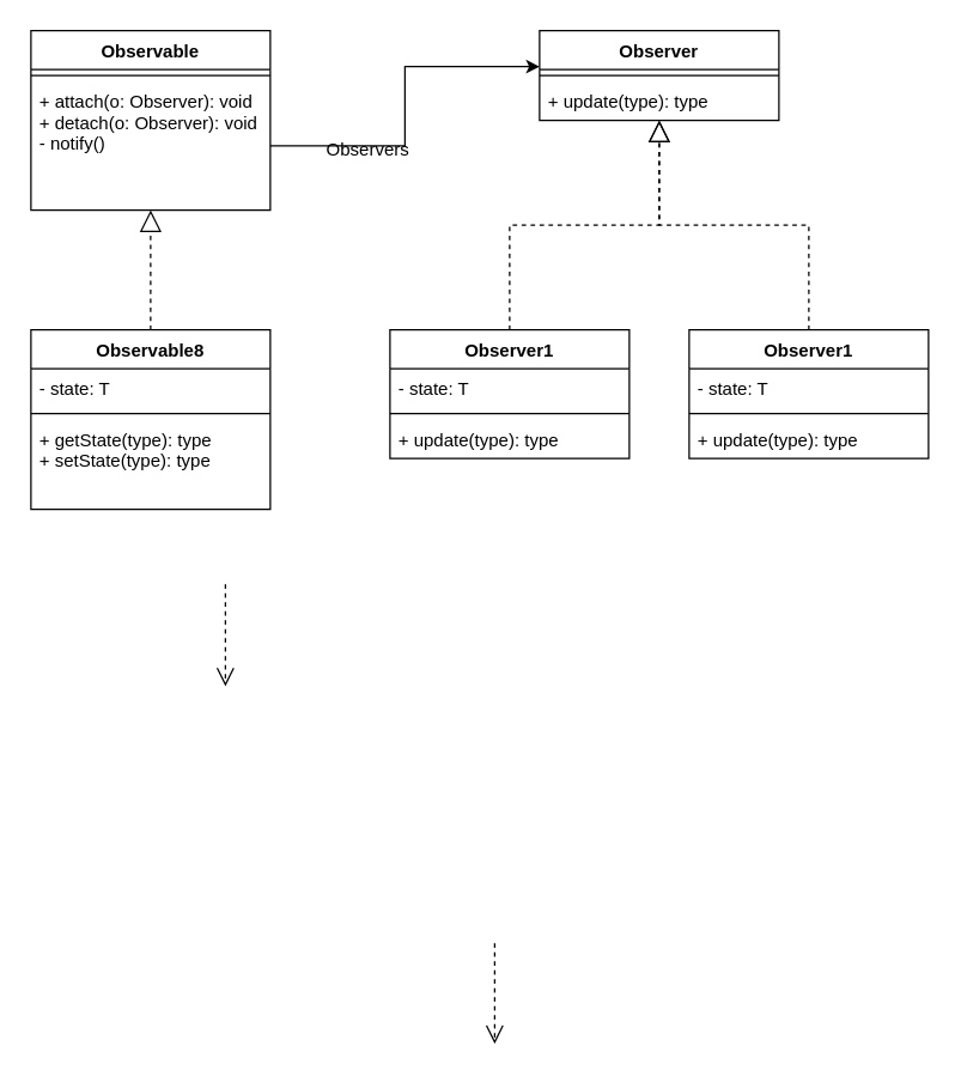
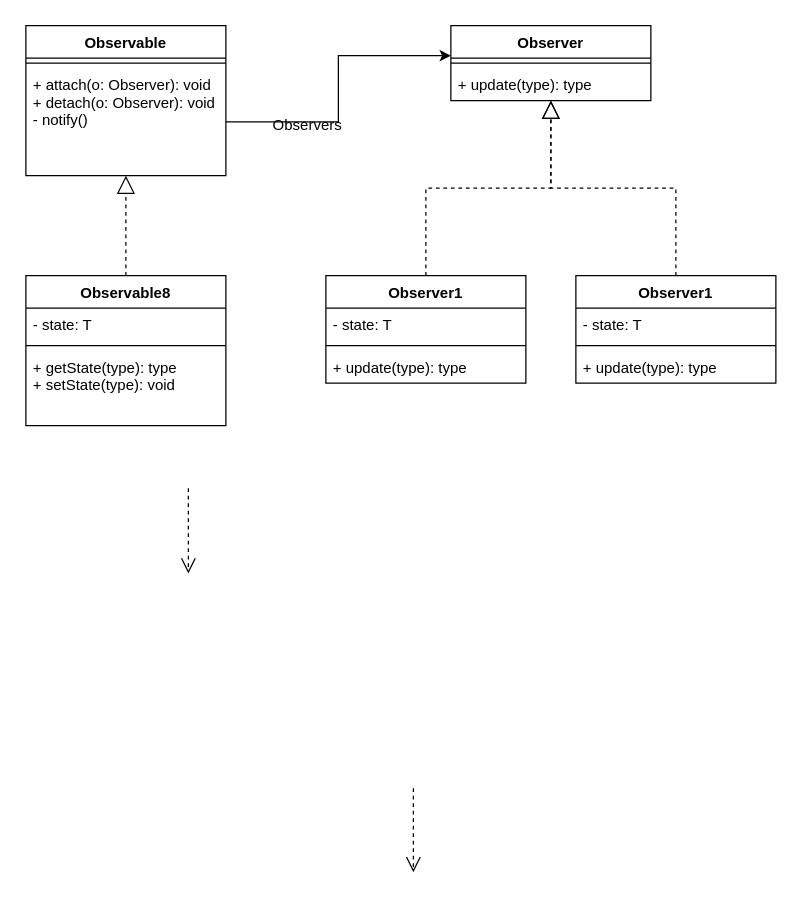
- <mxCell id="11" value="+ getState(type): type&#10;+ setState(type): type" style="text;strokeColor=none;fillColor=none;align=left;verticalAlign=top;spacingLeft=4;spacingRight=4;overflow=hidden;rotatable=0;points=[[0,0.5],[1,0.5]];portConstraint=eastwest;" vertex="1" parent="8"><mxGeometry y="60" width="160" height="60" as="geometry" /></mxCell>
+ <mxCell id="11" value="+ getState(type): type&#10;+ setState(type): void" style="text;strokeColor=none;fillColor=none;align=left;verticalAlign=top;spacingLeft=4;spacingRight=4;overflow=hidden;rotatable=0;points=[[0,0.5],[1,0.5]];portConstraint=eastwest;" vertex="1" parent="8"><mxGeometry y="60" width="160" height="60" as="geometry" /></mxCell>
